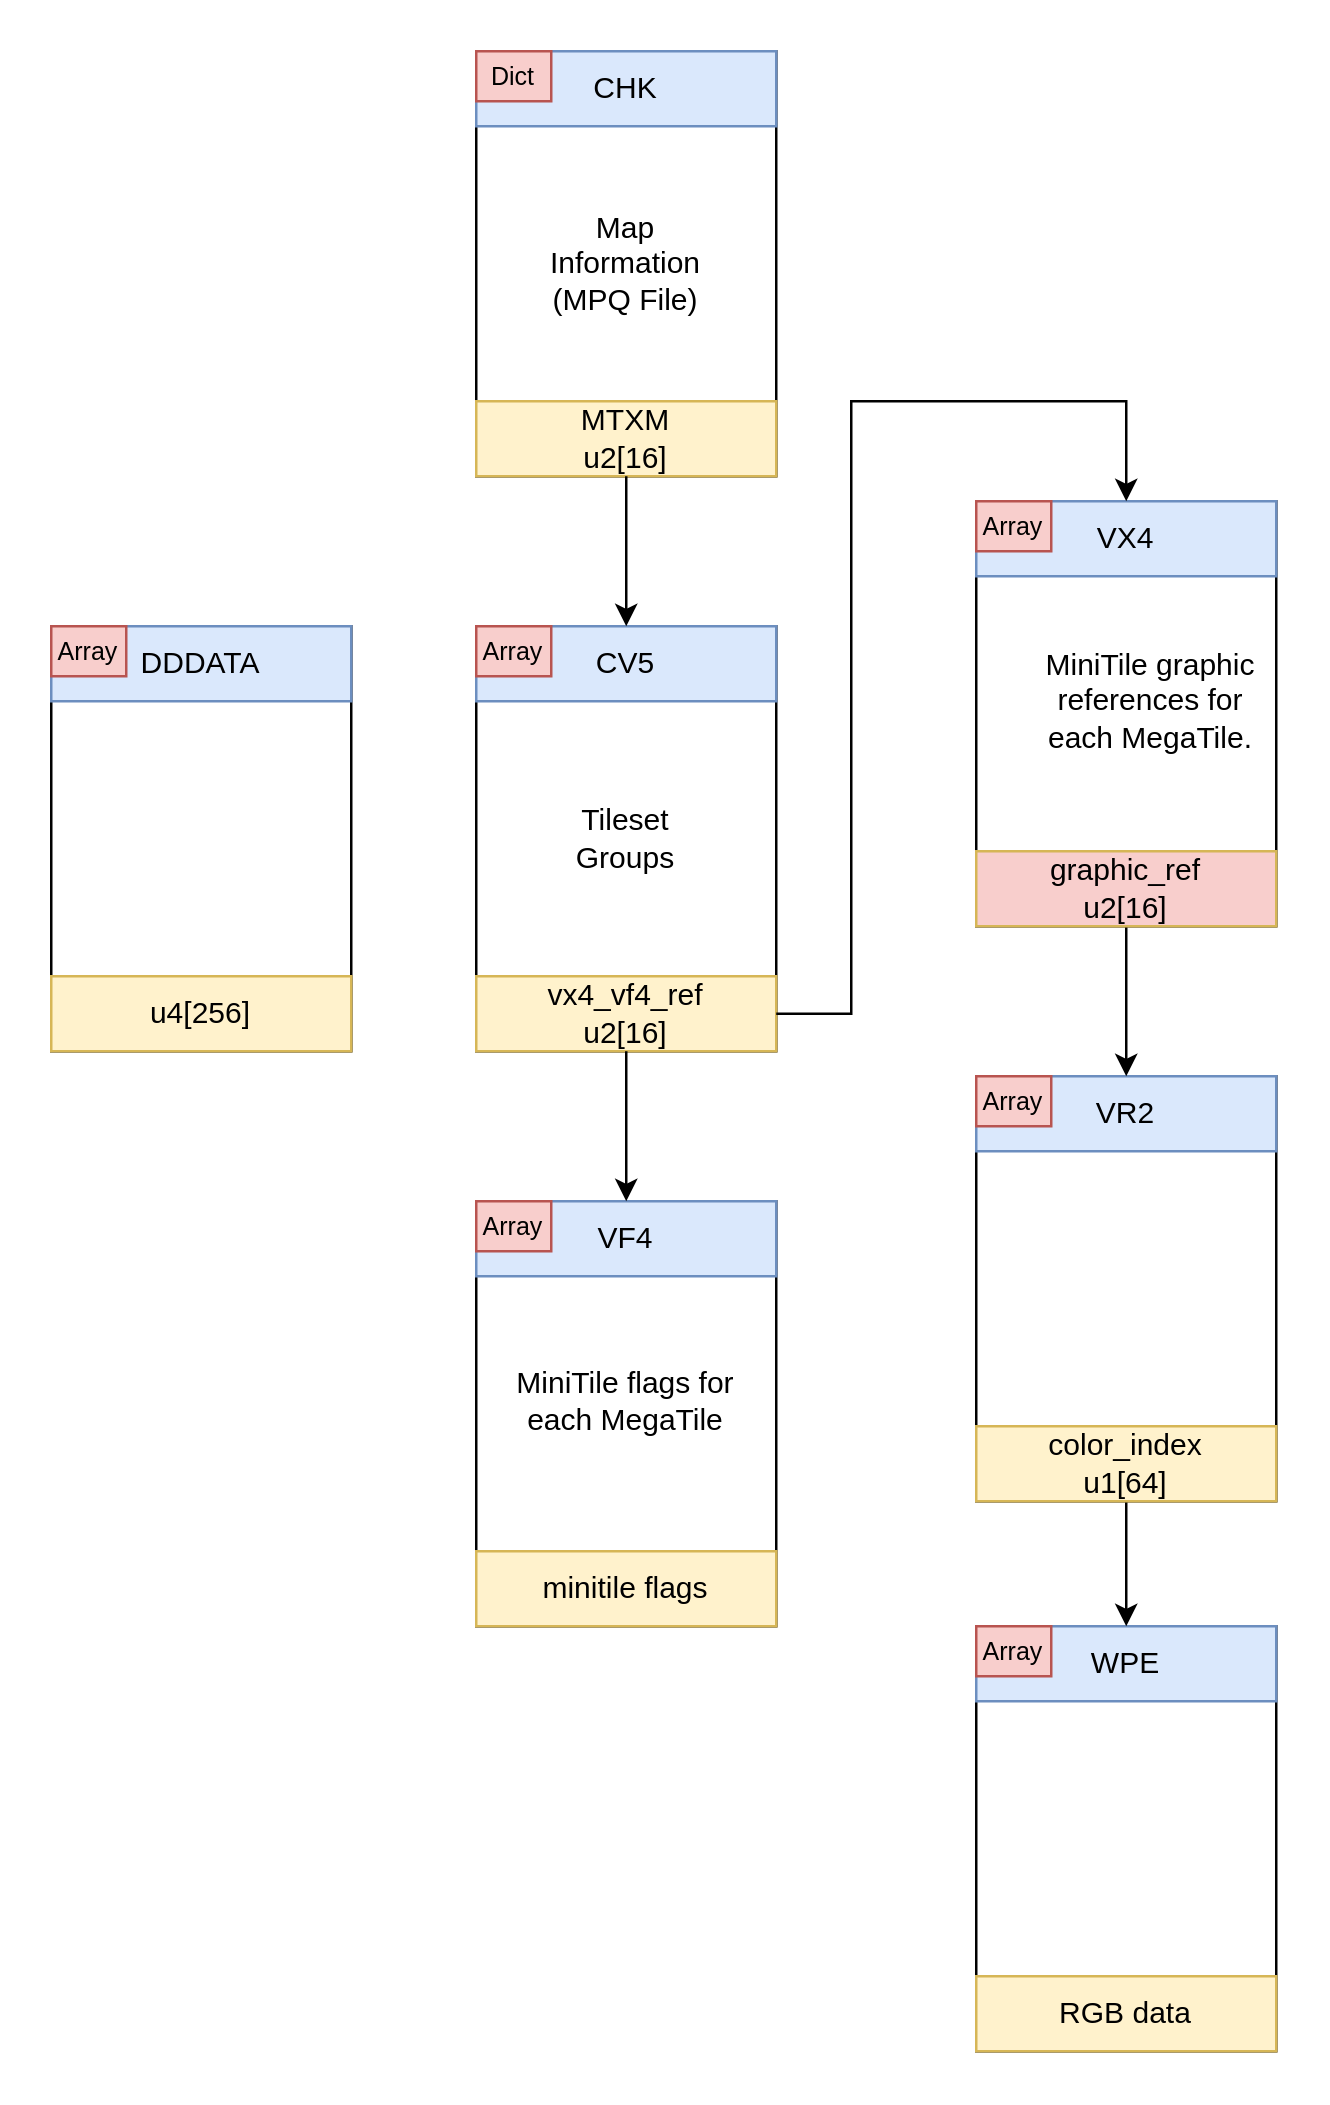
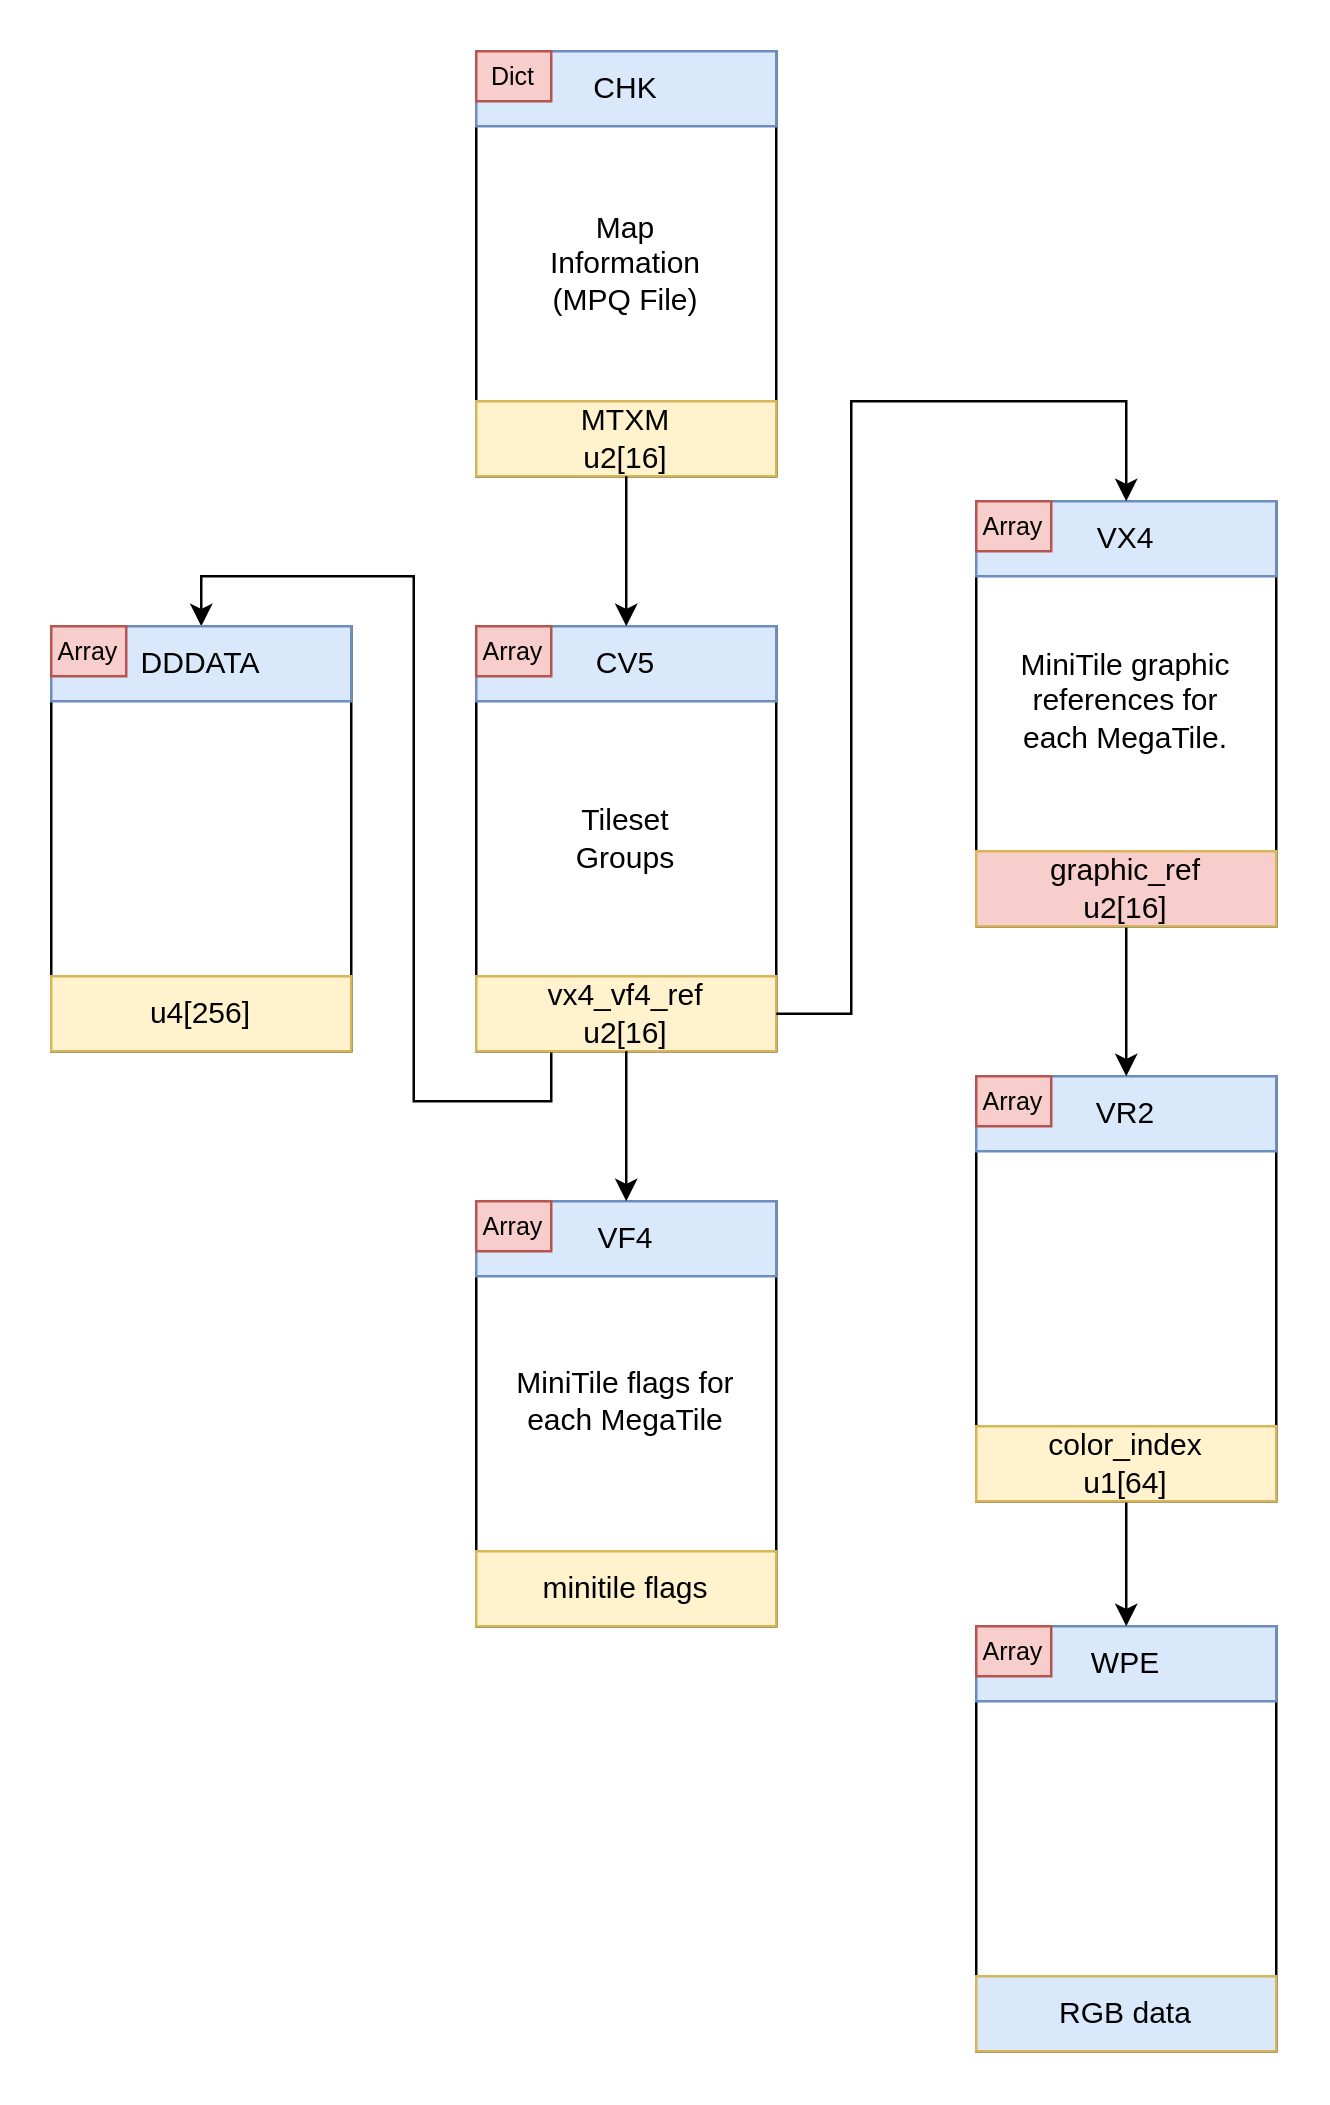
- <mxCell id="39" value="MiniTile graphic references for each MegaTile." style="text;html=1;align=center;verticalAlign=middle;whiteSpace=wrap;rounded=0;" vertex="1" parent="1"><mxGeometry x="412" y="260" width="96" height="40" as="geometry" /></mxCell>
+ <mxCell id="39" value="MiniTile graphic references for each MegaTile." style="text;html=1;align=center;verticalAlign=middle;whiteSpace=wrap;rounded=0;" vertex="1" parent="1"><mxGeometry x="402" y="260" width="96" height="40" as="geometry" /></mxCell>
+ <mxCell id="16" style="edgeStyle=orthogonalEdgeStyle;rounded=0;orthogonalLoop=1;jettySize=auto;html=1;exitX=0.25;exitY=1;exitDx=0;exitDy=0;entryX=0.5;entryY=0;entryDx=0;entryDy=0;" edge="1" parent="1" source="17" target="29"><mxGeometry relative="1" as="geometry" /></mxCell>
- <mxCell id="24" value="RGB data" style="rounded=0;whiteSpace=wrap;html=1;fillColor=#fff2cc;strokeColor=#d6b656;" vertex="1" parent="1"><mxGeometry x="390" y="790" width="120" height="30" as="geometry" /></mxCell>
+ <mxCell id="24" value="RGB data" style="rounded=0;whiteSpace=wrap;html=1;fillColor=#dae8fc;strokeColor=#d6b656;" vertex="1" parent="1"><mxGeometry x="390" y="790" width="120" height="30" as="geometry" /></mxCell>
